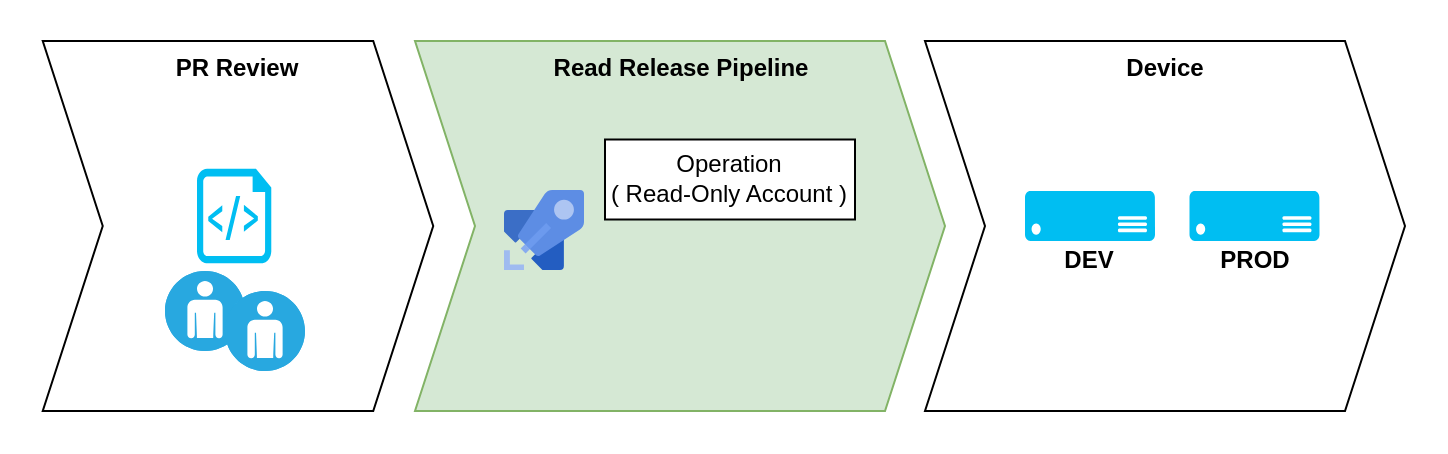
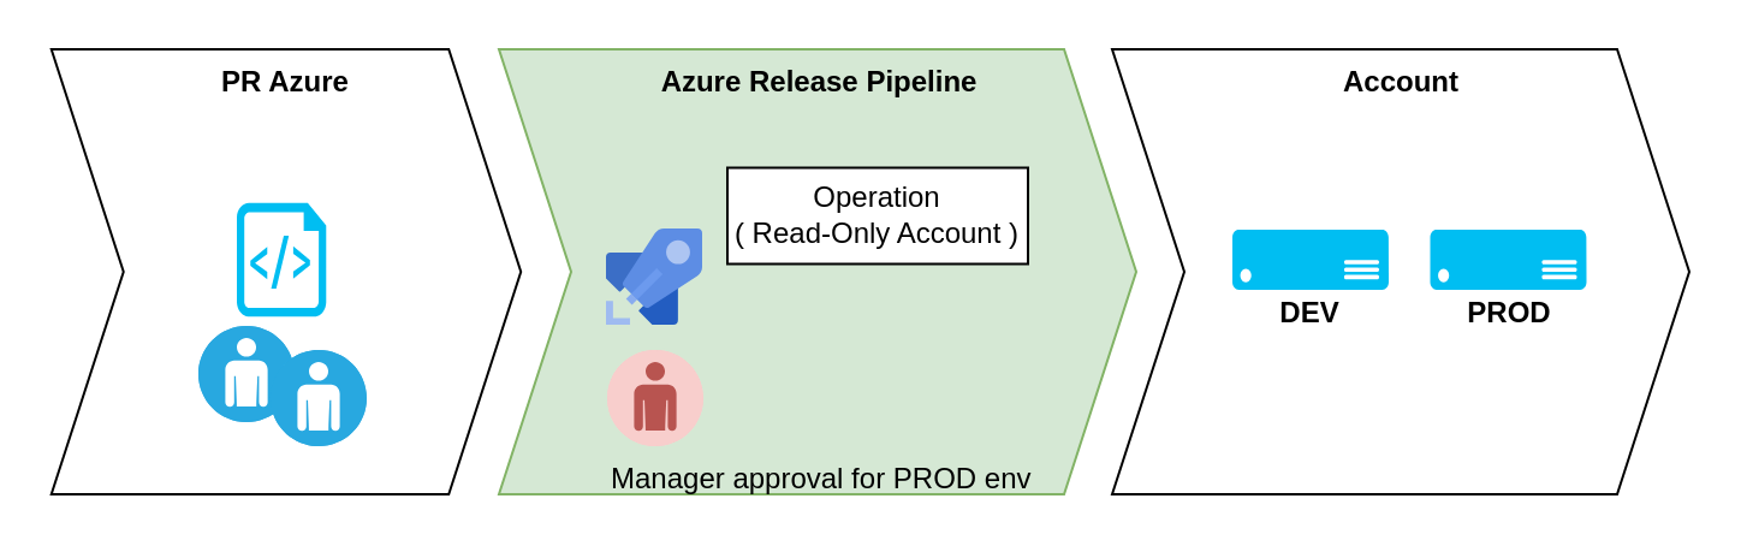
- <mxCell id="4" value="&lt;b&gt;PR Review&lt;/b&gt;" style="html=1;shadow=0;dashed=0;align=center;verticalAlign=top;shape=mxgraph.arrows2.arrow;dy=0;dx=30;notch=30;horizontal=1;" vertex="1" parent="1"><mxGeometry x="20.87" y="20" width="195.25" height="185" as="geometry" /></mxCell>
+ <mxCell id="4" value="&lt;b&gt;PR Azure&lt;/b&gt;" style="html=1;shadow=0;dashed=0;align=center;verticalAlign=top;shape=mxgraph.arrows2.arrow;dy=0;dx=30;notch=30;horizontal=1;" vertex="1" parent="1"><mxGeometry x="20.87" y="20" width="195.25" height="185" as="geometry" /></mxCell>
- <mxCell id="3" value="&lt;b&gt;Read Release Pipeline&lt;/b&gt;" style="html=1;shadow=0;dashed=0;align=center;verticalAlign=top;shape=mxgraph.arrows2.arrow;dy=0;dx=30;notch=30;fillColor=#d5e8d4;strokeColor=#82b366;" vertex="1" parent="1"><mxGeometry x="207" y="20" width="265" height="185" as="geometry" /></mxCell>
+ <mxCell id="3" value="&lt;b&gt;Azure Release Pipeline&lt;/b&gt;" style="html=1;shadow=0;dashed=0;align=center;verticalAlign=top;shape=mxgraph.arrows2.arrow;dy=0;dx=30;notch=30;fillColor=#d5e8d4;strokeColor=#82b366;" vertex="1" parent="1"><mxGeometry x="207" y="20" width="265" height="185" as="geometry" /></mxCell>
- <mxCell id="2" value="&lt;b&gt;Device&lt;/b&gt;" style="html=1;shadow=0;dashed=0;align=center;verticalAlign=top;shape=mxgraph.arrows2.arrow;dy=0;dx=30;notch=30;" vertex="1" parent="1"><mxGeometry x="462" y="20" width="240" height="185" as="geometry" /></mxCell>
+ <mxCell id="2" value="&lt;b&gt;Account&lt;/b&gt;" style="html=1;shadow=0;dashed=0;align=center;verticalAlign=top;shape=mxgraph.arrows2.arrow;dy=0;dx=30;notch=30;" vertex="1" parent="1"><mxGeometry x="462" y="20" width="240" height="185" as="geometry" /></mxCell>
+ <mxCell id="14" value="&lt;div style=&quot;&quot;&gt;&lt;span style=&quot;background-color: initial;&quot;&gt;Manager approval for PROD env&lt;/span&gt;&lt;/div&gt;" style="fillColor=#f8cecc;verticalLabelPosition=bottom;sketch=0;html=1;strokeColor=#b85450;verticalAlign=top;align=left;points=[[0.145,0.145,0],[0.5,0,0],[0.855,0.145,0],[1,0.5,0],[0.855,0.855,0],[0.5,1,0],[0.145,0.855,0],[0,0.5,0]];pointerEvents=1;shape=mxgraph.cisco_safe.compositeIcon;bgIcon=ellipse;resIcon=mxgraph.cisco_safe.capability.user;" vertex="1" parent="1"><mxGeometry x="252" y="145" width="40" height="40" as="geometry" /></mxCell>
